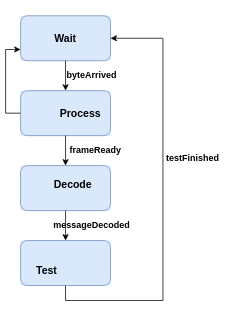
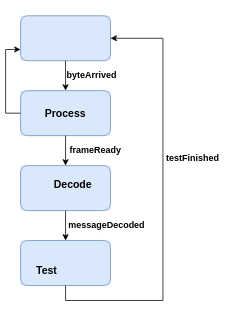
- <mxCell id="4" value="&lt;div style=&quot;font-size: 14px&quot;&gt;&lt;b&gt;Wait&lt;/b&gt;&lt;/div&gt;" style="text;html=1;strokeColor=none;fillColor=none;align=center;verticalAlign=middle;whiteSpace=wrap;rounded=0;" parent="2" vertex="1"><mxGeometry x="30" y="20" width="60" height="20" as="geometry" /></mxCell>
- <mxCell id="7" value="&lt;font style=&quot;font-size: 14px&quot;&gt;&lt;b&gt;Process&lt;/b&gt;&lt;/font&gt;" style="text;html=1;strokeColor=none;fillColor=none;align=center;verticalAlign=middle;whiteSpace=wrap;rounded=0;" parent="5" vertex="1"><mxGeometry x="50" y="20" width="60" height="20" as="geometry" /></mxCell>
+ <mxCell id="7" value="&lt;font style=&quot;font-size: 14px&quot;&gt;&lt;b&gt;Process&lt;/b&gt;&lt;/font&gt;" style="text;html=1;strokeColor=none;fillColor=none;align=center;verticalAlign=middle;whiteSpace=wrap;rounded=0;" parent="5" vertex="1"><mxGeometry x="30" y="20" width="60" height="20" as="geometry" /></mxCell>
- <mxCell id="21" value="&lt;b&gt;messageDecoded&lt;/b&gt;" style="text;html=1;strokeColor=none;fillColor=none;align=center;verticalAlign=middle;whiteSpace=wrap;rounded=0;" vertex="1" parent="1"><mxGeometry x="50" y="290" width="130" height="20" as="geometry" /></mxCell>
+ <mxCell id="21" value="&lt;b&gt;messageDecoded&lt;/b&gt;" style="text;html=1;strokeColor=none;fillColor=none;align=center;verticalAlign=middle;whiteSpace=wrap;rounded=0;" vertex="1" parent="1"><mxGeometry x="70" y="290" width="130" height="20" as="geometry" /></mxCell>
